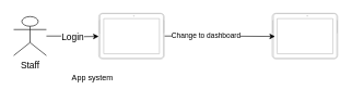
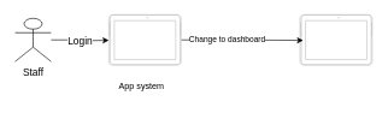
- <mxCell id="4" value="App system" style="text;html=1;align=center;verticalAlign=middle;resizable=0;points=[];autosize=1;strokeColor=none;fillColor=none;" vertex="1" parent="1"><mxGeometry x="95" y="105" width="90" height="30" as="geometry" /></mxCell>
+ <mxCell id="4" value="App system" style="text;html=1;align=center;verticalAlign=middle;resizable=0;points=[];autosize=1;strokeColor=none;fillColor=none;" vertex="1" parent="1"><mxGeometry x="150" y="105" width="90" height="30" as="geometry" /></mxCell>
